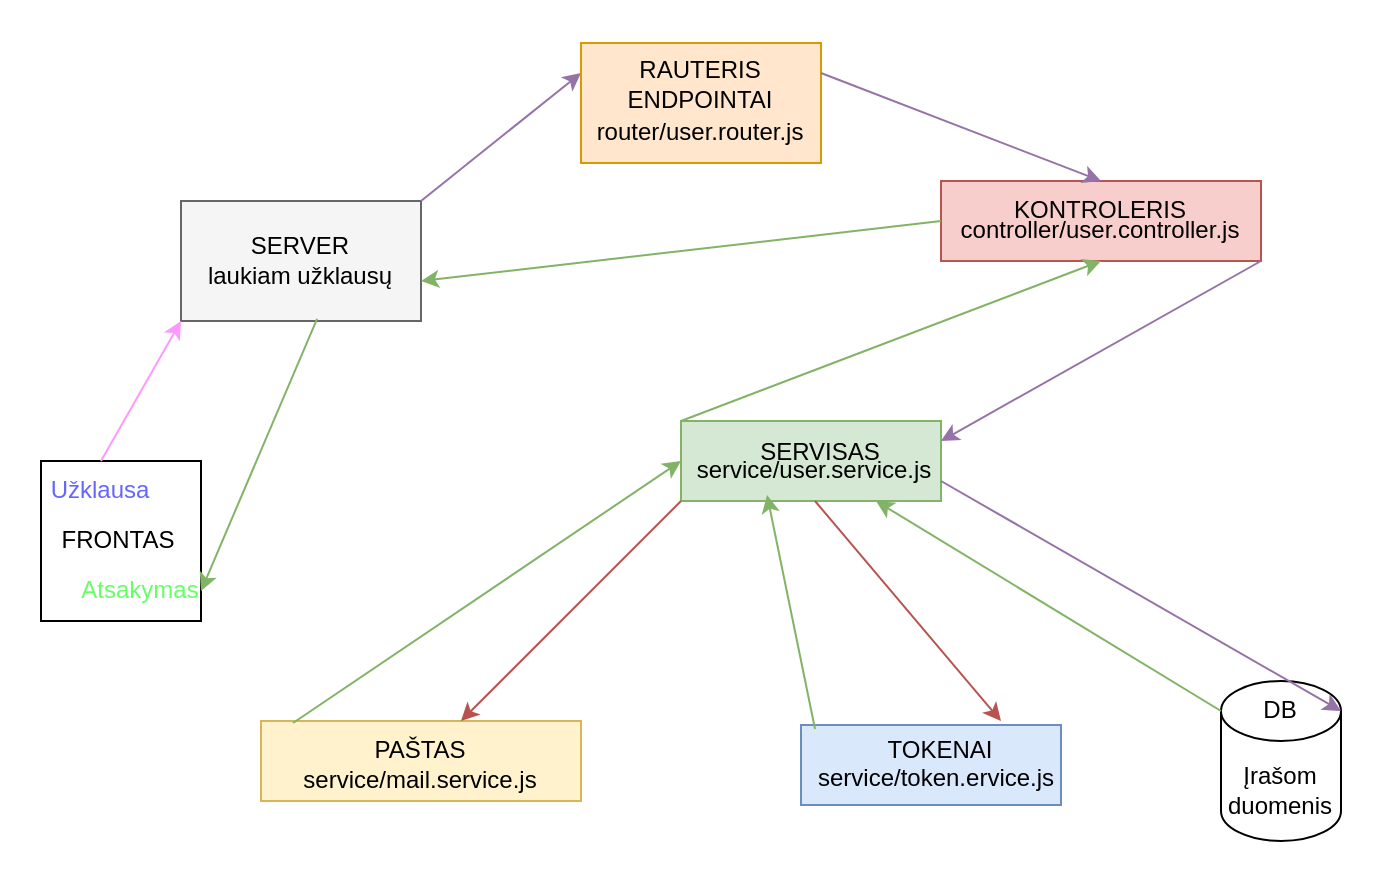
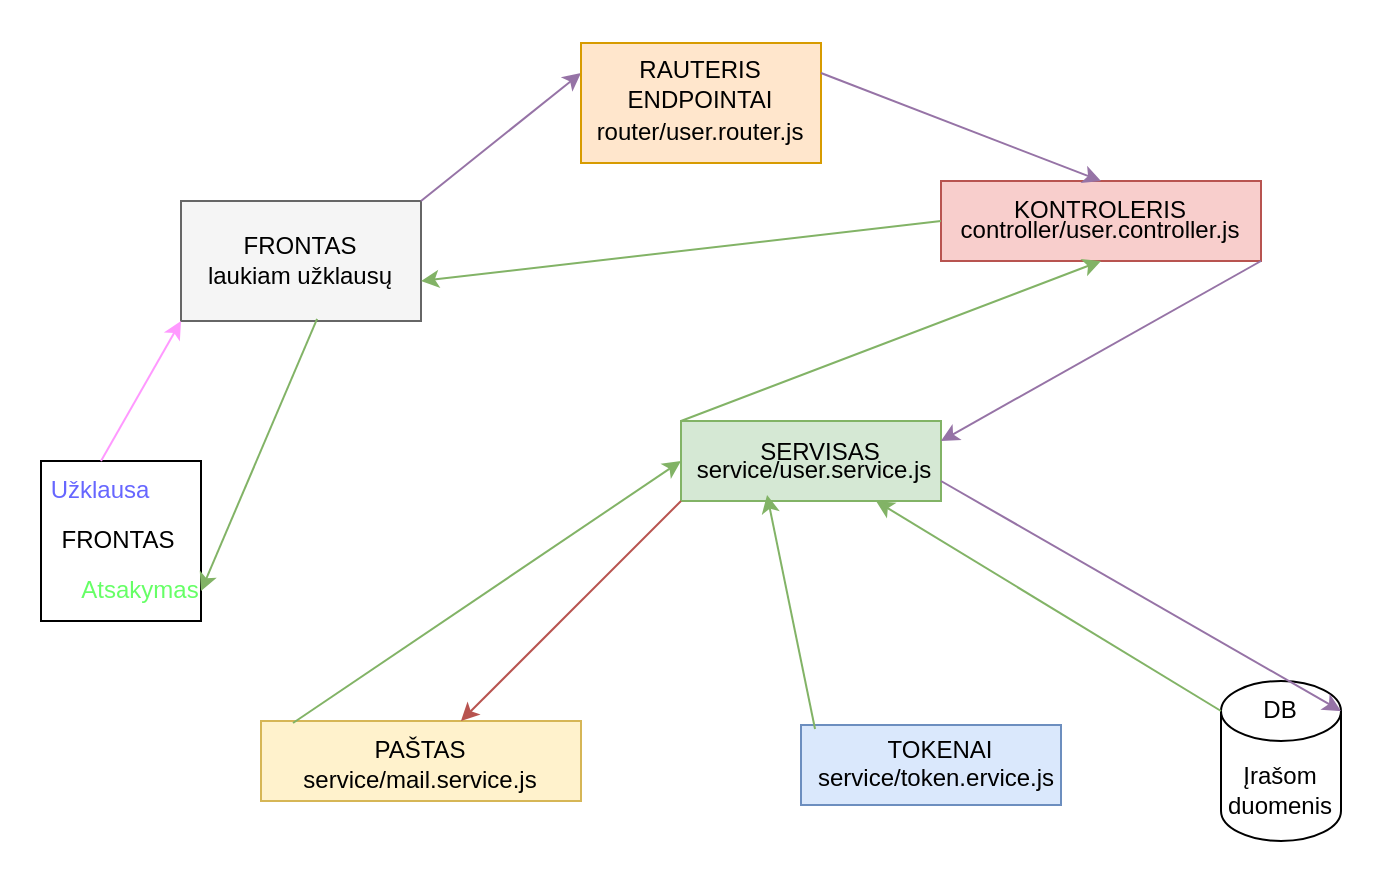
- <mxCell id="4" value="SERVER&lt;div&gt;laukiam užklausų&lt;/div&gt;" style="text;strokeColor=none;align=center;fillColor=none;html=1;verticalAlign=middle;whiteSpace=wrap;rounded=0;" vertex="1" parent="2"><mxGeometry y="10" width="120" height="40" as="geometry" /></mxCell>
+ <mxCell id="4" value="FRONTAS&lt;div&gt;laukiam užklausų&lt;/div&gt;" style="text;strokeColor=none;align=center;fillColor=none;html=1;verticalAlign=middle;whiteSpace=wrap;rounded=0;" vertex="1" parent="2"><mxGeometry y="10" width="120" height="40" as="geometry" /></mxCell>
- <mxCell id="40" value="" style="endArrow=classic;html=1;rounded=0;fillColor=#f8cecc;strokeColor=#b85450;exitX=0.5;exitY=1;exitDx=0;exitDy=0;entryX=1;entryY=0;entryDx=0;entryDy=0;" edge="1" parent="1" source="21" target="37"><mxGeometry width="50" height="50" relative="1" as="geometry"><mxPoint x="360" y="320" as="sourcePoint" /><mxPoint x="410" y="270" as="targetPoint" /></mxGeometry></mxCell>
